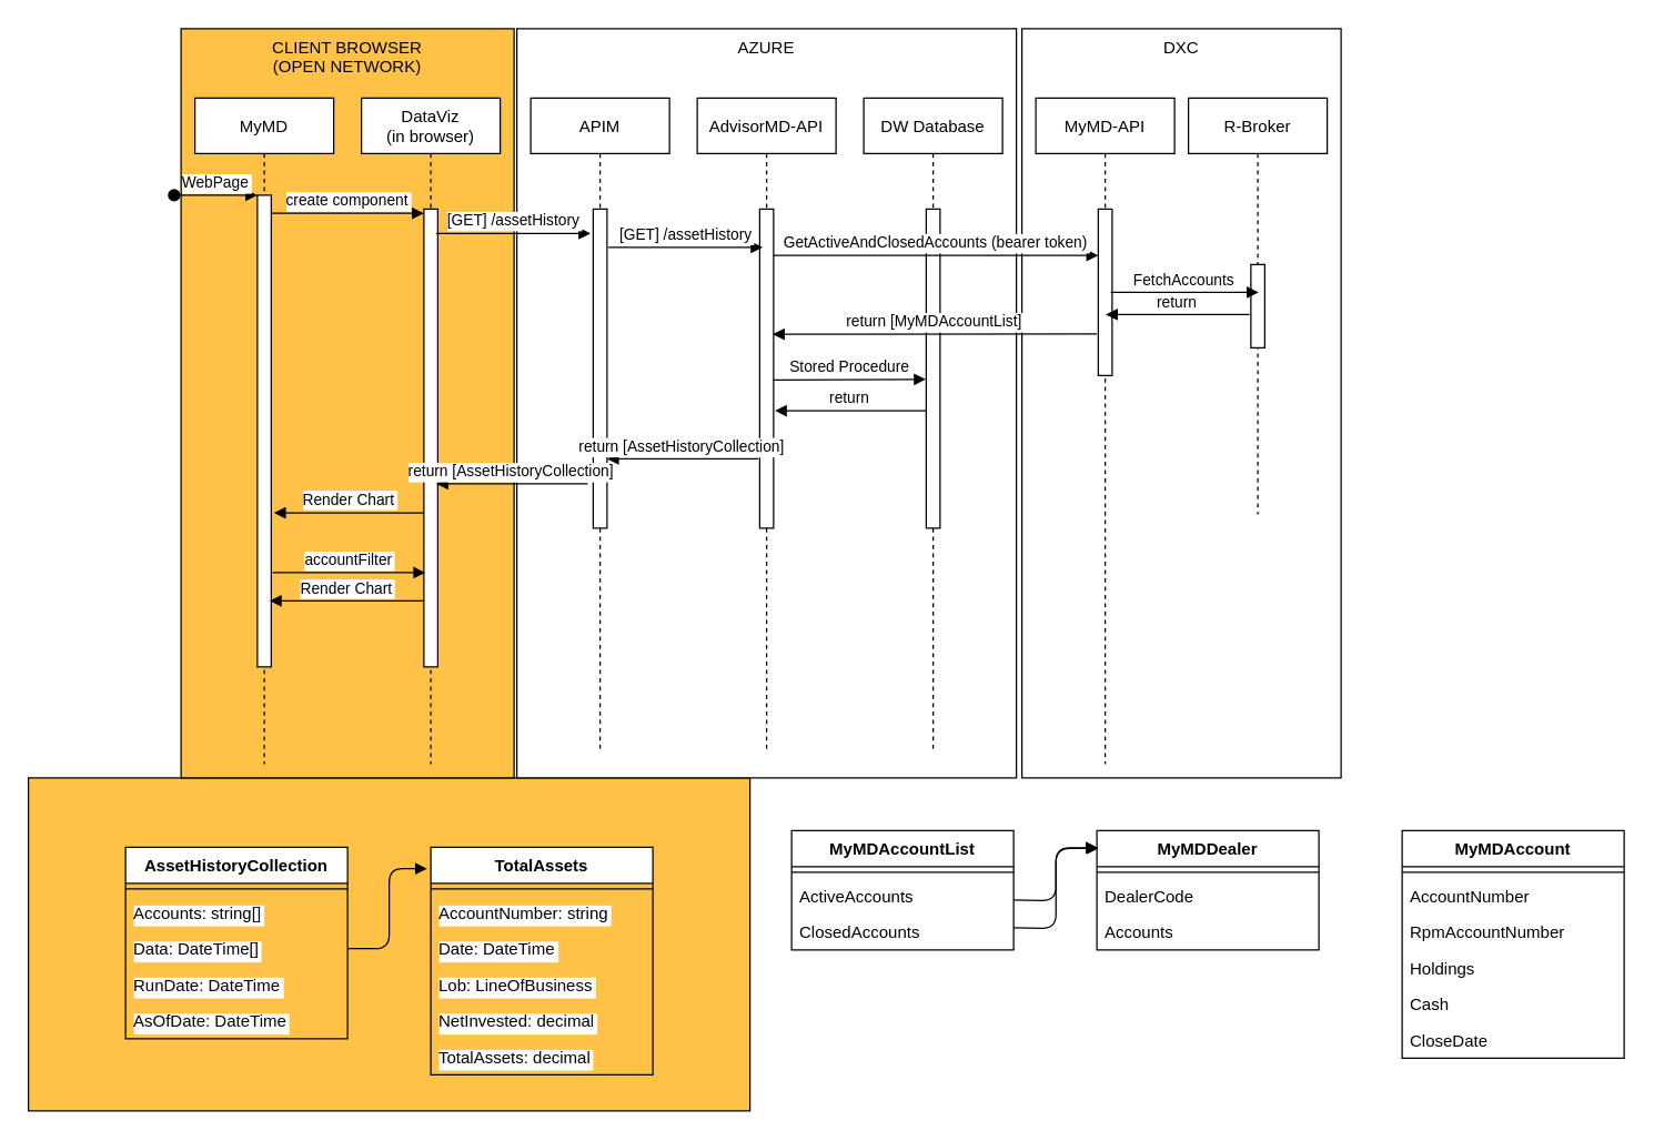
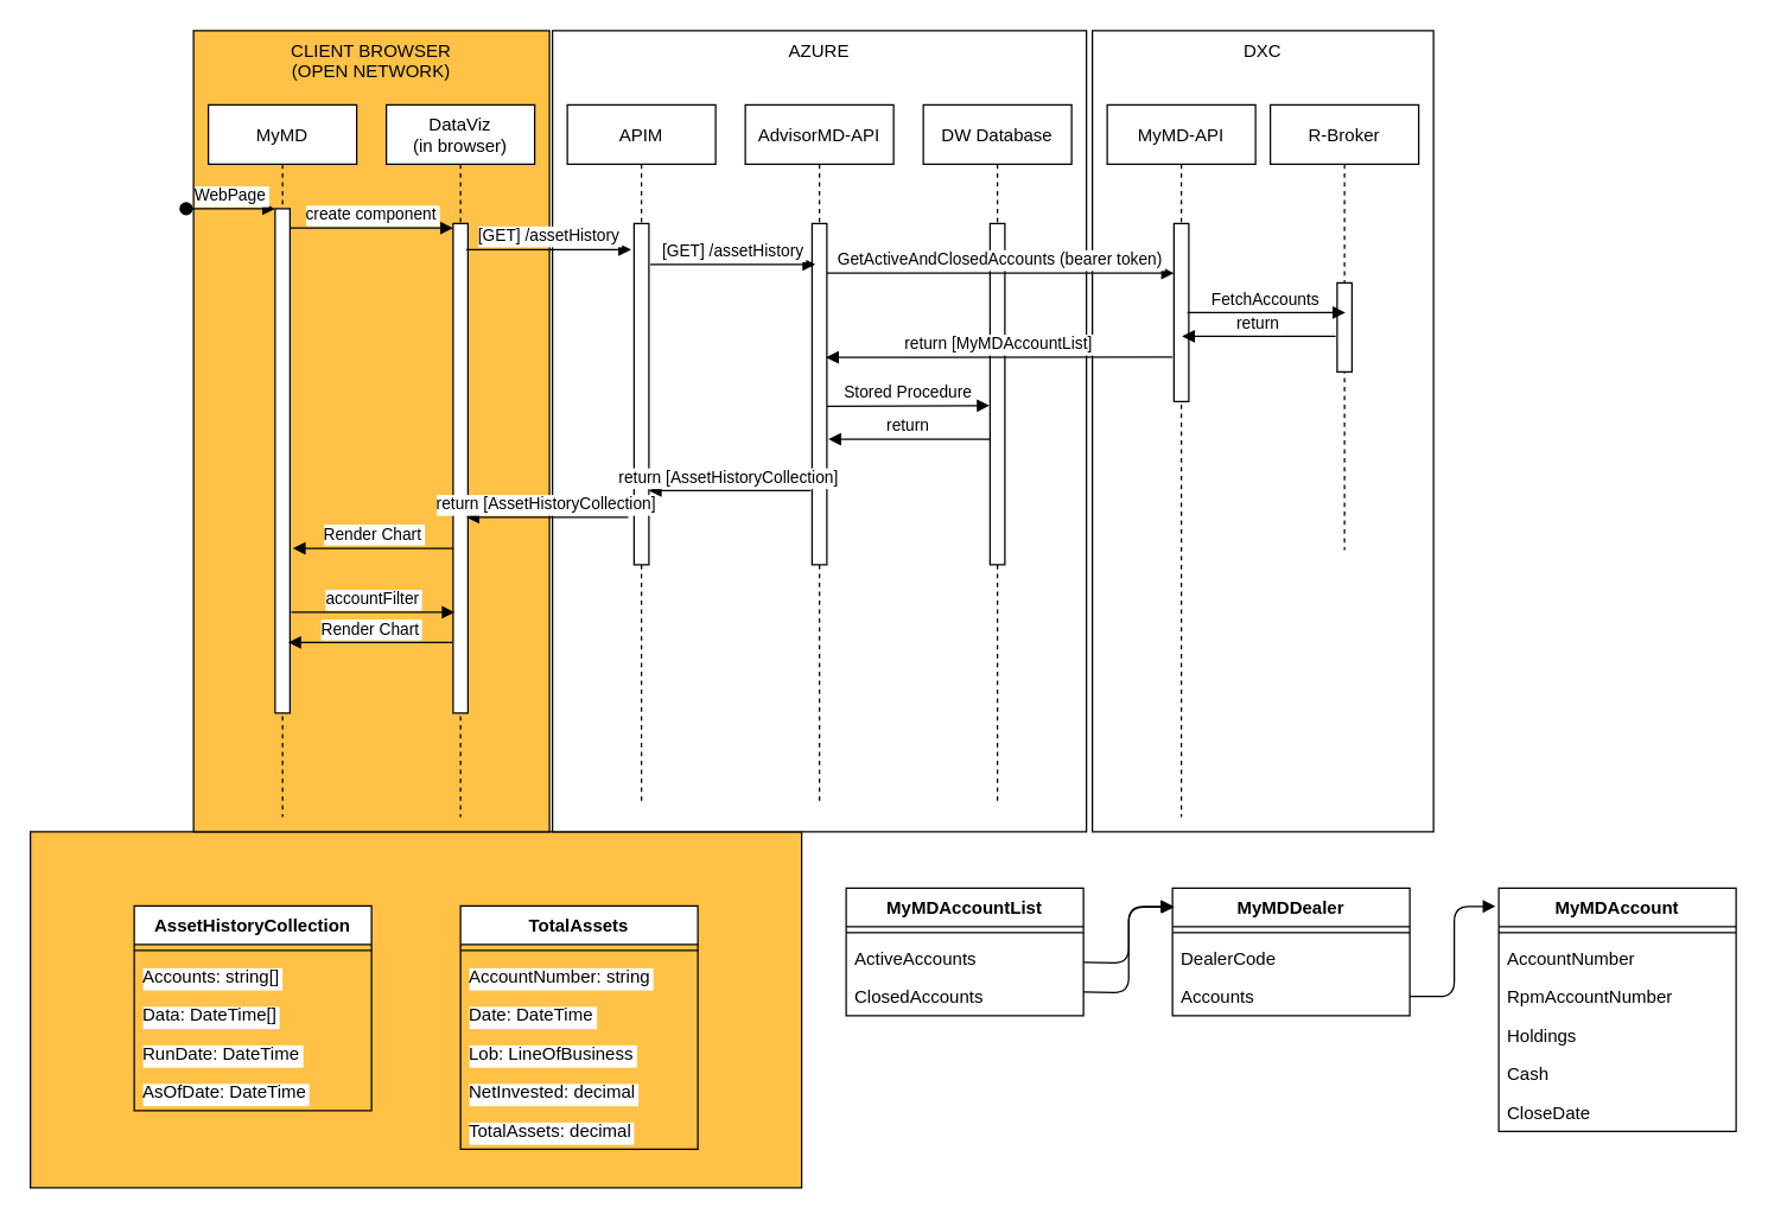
+ <mxCell id="39" value="" style="endArrow=block;endFill=1;html=1;edgeStyle=orthogonalEdgeStyle;align=left;verticalAlign=top;exitX=1;exitY=0.5;exitDx=0;exitDy=0;entryX=-0.014;entryY=0.075;entryDx=0;entryDy=0;entryPerimeter=0;" parent="1" source="38" target="28" edge="1"><mxGeometry x="-1" relative="1" as="geometry"><mxPoint x="850" y="668" as="sourcePoint" /><mxPoint x="1010" y="668" as="targetPoint" /></mxGeometry></mxCell>
- <mxCell id="59" value="" style="endArrow=block;endFill=1;html=1;edgeStyle=orthogonalEdgeStyle;align=left;verticalAlign=top;entryX=-0.017;entryY=0.094;entryDx=0;entryDy=0;entryPerimeter=0;labelBackgroundColor=#ffffff;" parent="1" source="49" target="52" edge="1"><mxGeometry x="-1" relative="1" as="geometry"><mxPoint x="250" y="683" as="sourcePoint" /><mxPoint x="410" y="683" as="targetPoint" /></mxGeometry></mxCell>
